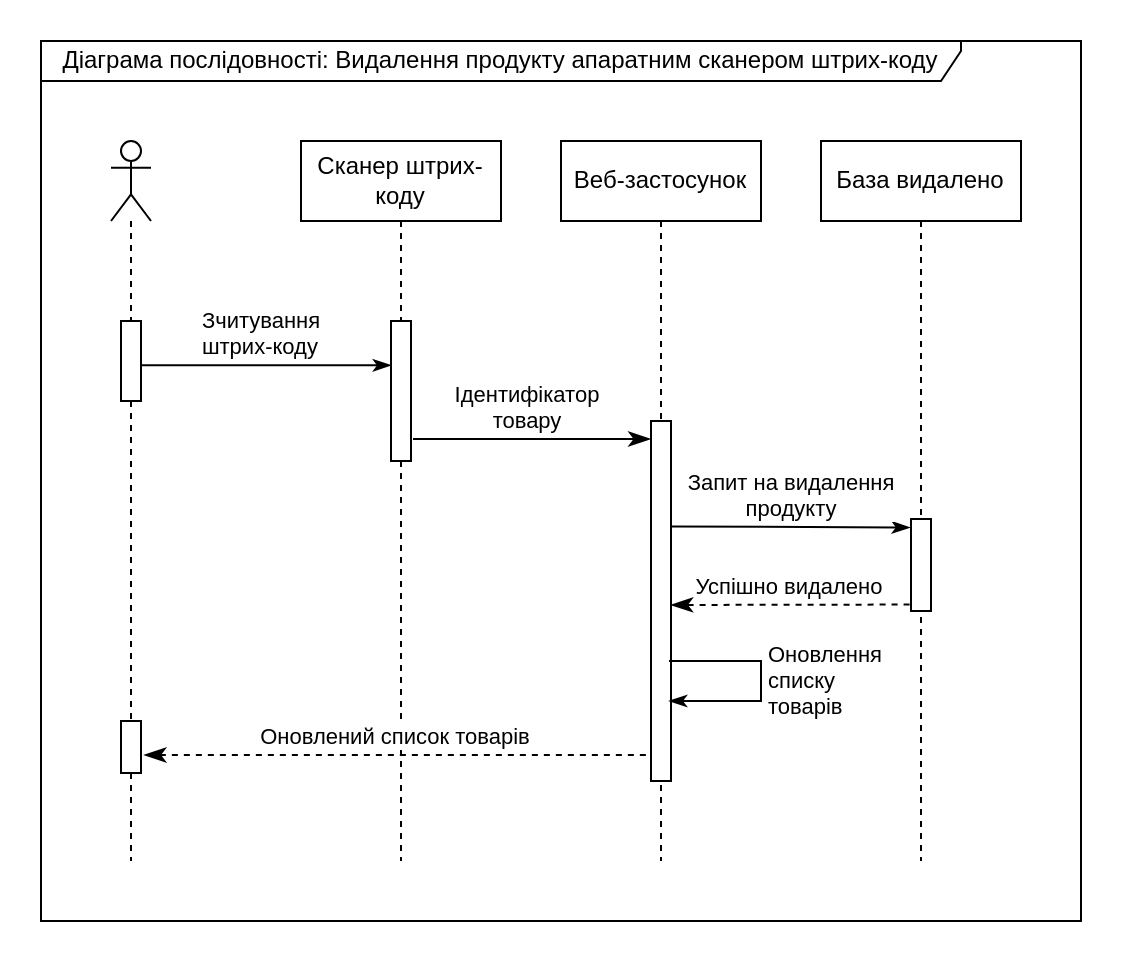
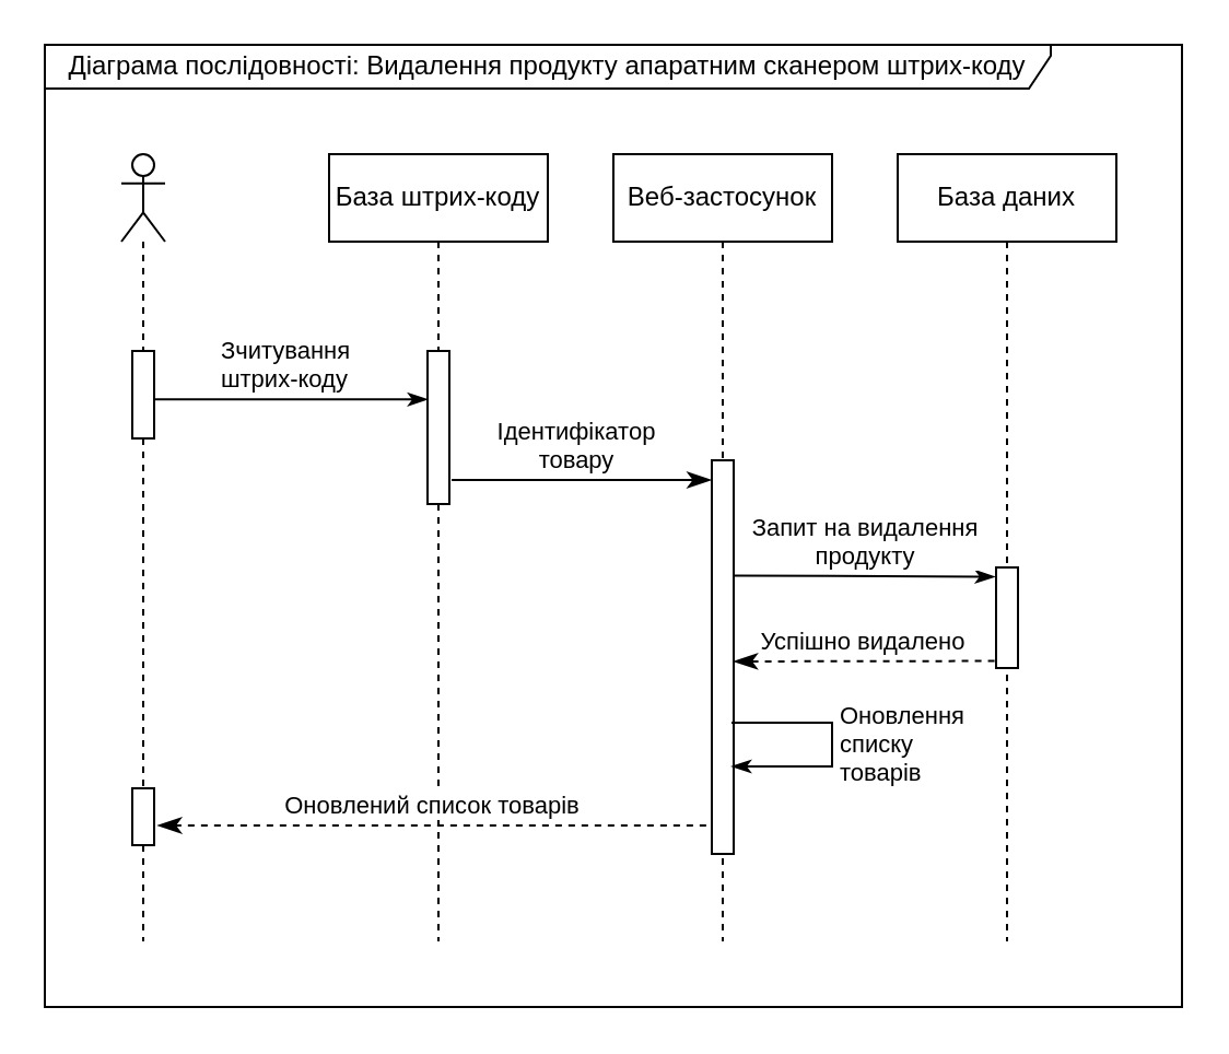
- <mxCell id="4" value="Сканер штрих-коду" style="shape=umlLifeline;perimeter=lifelinePerimeter;whiteSpace=wrap;html=1;container=1;collapsible=0;recursiveResize=0;outlineConnect=0;" parent="1" vertex="1"><mxGeometry x="150" y="70" width="100" height="360" as="geometry" /></mxCell>
+ <mxCell id="4" value="База штрих-коду" style="shape=umlLifeline;perimeter=lifelinePerimeter;whiteSpace=wrap;html=1;container=1;collapsible=0;recursiveResize=0;outlineConnect=0;" parent="1" vertex="1"><mxGeometry x="150" y="70" width="100" height="360" as="geometry" /></mxCell>
- <mxCell id="6" value="База видалено" style="shape=umlLifeline;perimeter=lifelinePerimeter;whiteSpace=wrap;html=1;container=1;collapsible=0;recursiveResize=0;outlineConnect=0;" parent="1" vertex="1"><mxGeometry x="410" y="70" width="100" height="360" as="geometry" /></mxCell>
+ <mxCell id="6" value="База даних" style="shape=umlLifeline;perimeter=lifelinePerimeter;whiteSpace=wrap;html=1;container=1;collapsible=0;recursiveResize=0;outlineConnect=0;" parent="1" vertex="1"><mxGeometry x="410" y="70" width="100" height="360" as="geometry" /></mxCell>
